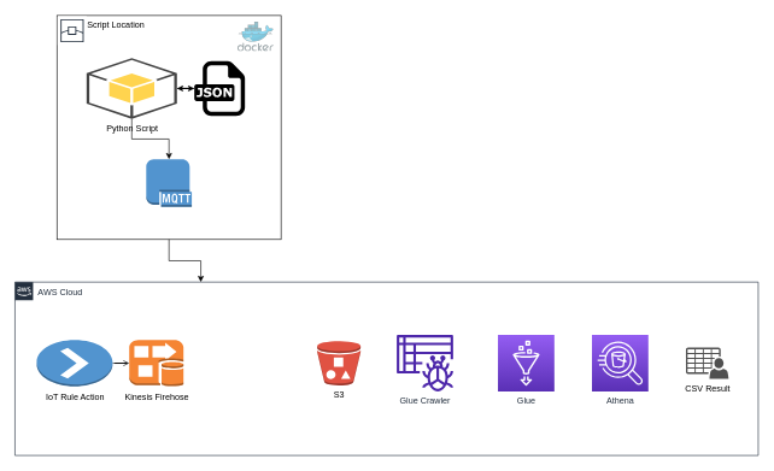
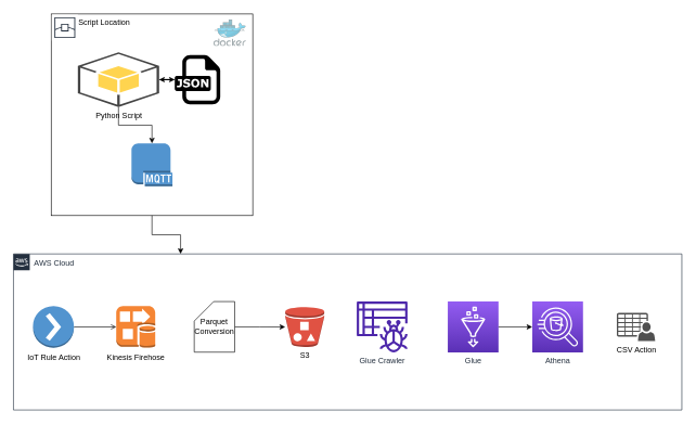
- <mxCell id="18" value="IoT Rule Action" style="outlineConnect=0;dashed=0;verticalLabelPosition=bottom;verticalAlign=top;align=center;html=1;shape=mxgraph.aws3.action;fillColor=#5294CF;gradientColor=none;" parent="1" vertex="1"><mxGeometry x="50" y="470" width="105" height="64.5" as="geometry" /></mxCell>
+ <mxCell id="18" value="IoT Rule Action" style="outlineConnect=0;dashed=0;verticalLabelPosition=bottom;verticalAlign=top;align=center;html=1;shape=mxgraph.aws3.action;fillColor=#5294CF;gradientColor=none;" parent="1" vertex="1"><mxGeometry x="50" y="470" width="63" height="64.5" as="geometry" /></mxCell>
- <mxCell id="15" value="Kinesis Firehose" style="outlineConnect=0;dashed=0;verticalLabelPosition=bottom;verticalAlign=top;align=center;html=1;shape=mxgraph.aws3.kinesis_firehose;fillColor=#F58534;gradientColor=none;" parent="1" vertex="1"><mxGeometry x="178" y="470" width="75" height="64.5" as="geometry" /></mxCell>
+ <mxCell id="15" value="Kinesis Firehose" style="outlineConnect=0;dashed=0;verticalLabelPosition=bottom;verticalAlign=top;align=center;html=1;shape=mxgraph.aws3.kinesis_firehose;fillColor=#F58534;gradientColor=none;" parent="1" vertex="1"><mxGeometry x="178" y="470" width="60" height="64.5" as="geometry" /></mxCell>
+ <mxCell id="25" value="Parquet&lt;br&gt;Conversion" style="shape=card;whiteSpace=wrap;html=1;" vertex="1" parent="1"><mxGeometry x="298" y="463.25" width="62.2" height="77.75" as="geometry" /></mxCell>
+ <mxCell id="24" value="" style="edgeStyle=orthogonalEdgeStyle;rounded=0;orthogonalLoop=1;jettySize=auto;html=1;" edge="1" parent="1" source="25" target="16"><mxGeometry relative="1" as="geometry" /></mxCell>
+ <mxCell id="23" value="" style="edgeStyle=orthogonalEdgeStyle;rounded=0;orthogonalLoop=1;jettySize=auto;html=1;" parent="1" source="20" target="19" edge="1"><mxGeometry relative="1" as="geometry" /></mxCell>
- <mxCell id="22" value="CSV Result" style="sketch=0;pointerEvents=1;shadow=0;dashed=0;html=1;strokeColor=none;fillColor=#505050;labelPosition=center;verticalLabelPosition=bottom;verticalAlign=top;outlineConnect=0;align=center;shape=mxgraph.office.users.csv_file;labelBackgroundColor=none;" parent="1" vertex="1"><mxGeometry x="948" y="480.75" width="59" height="43" as="geometry" /></mxCell>
+ <mxCell id="22" value="CSV Action" style="sketch=0;pointerEvents=1;shadow=0;dashed=0;html=1;strokeColor=none;fillColor=#505050;labelPosition=center;verticalLabelPosition=bottom;verticalAlign=top;outlineConnect=0;align=center;shape=mxgraph.office.users.csv_file;labelBackgroundColor=none;" parent="1" vertex="1"><mxGeometry x="948" y="480.75" width="59" height="43" as="geometry" /></mxCell>
